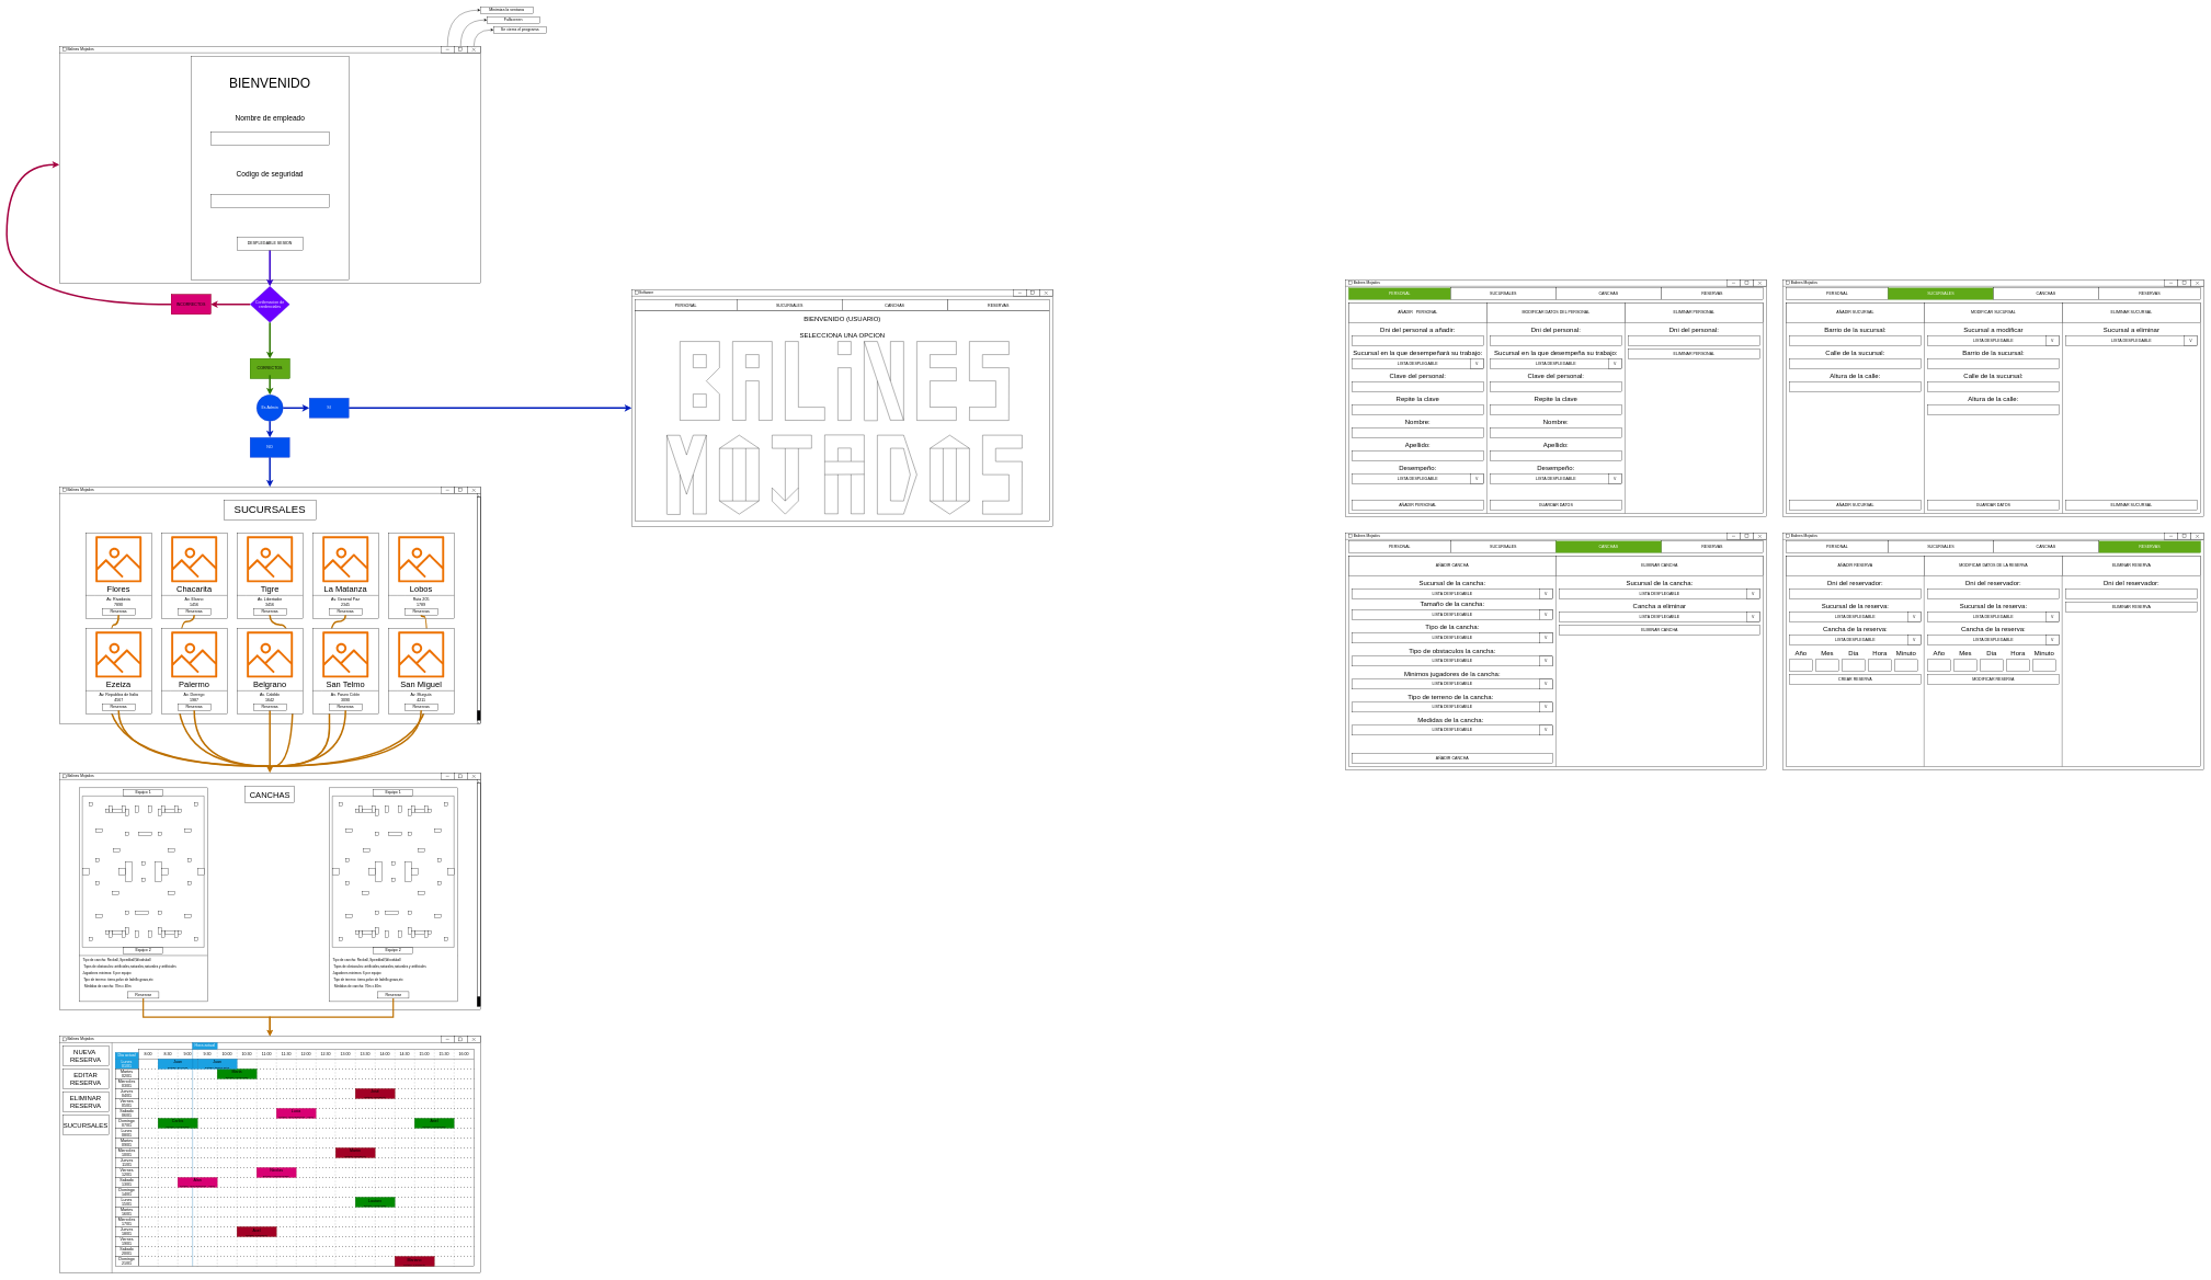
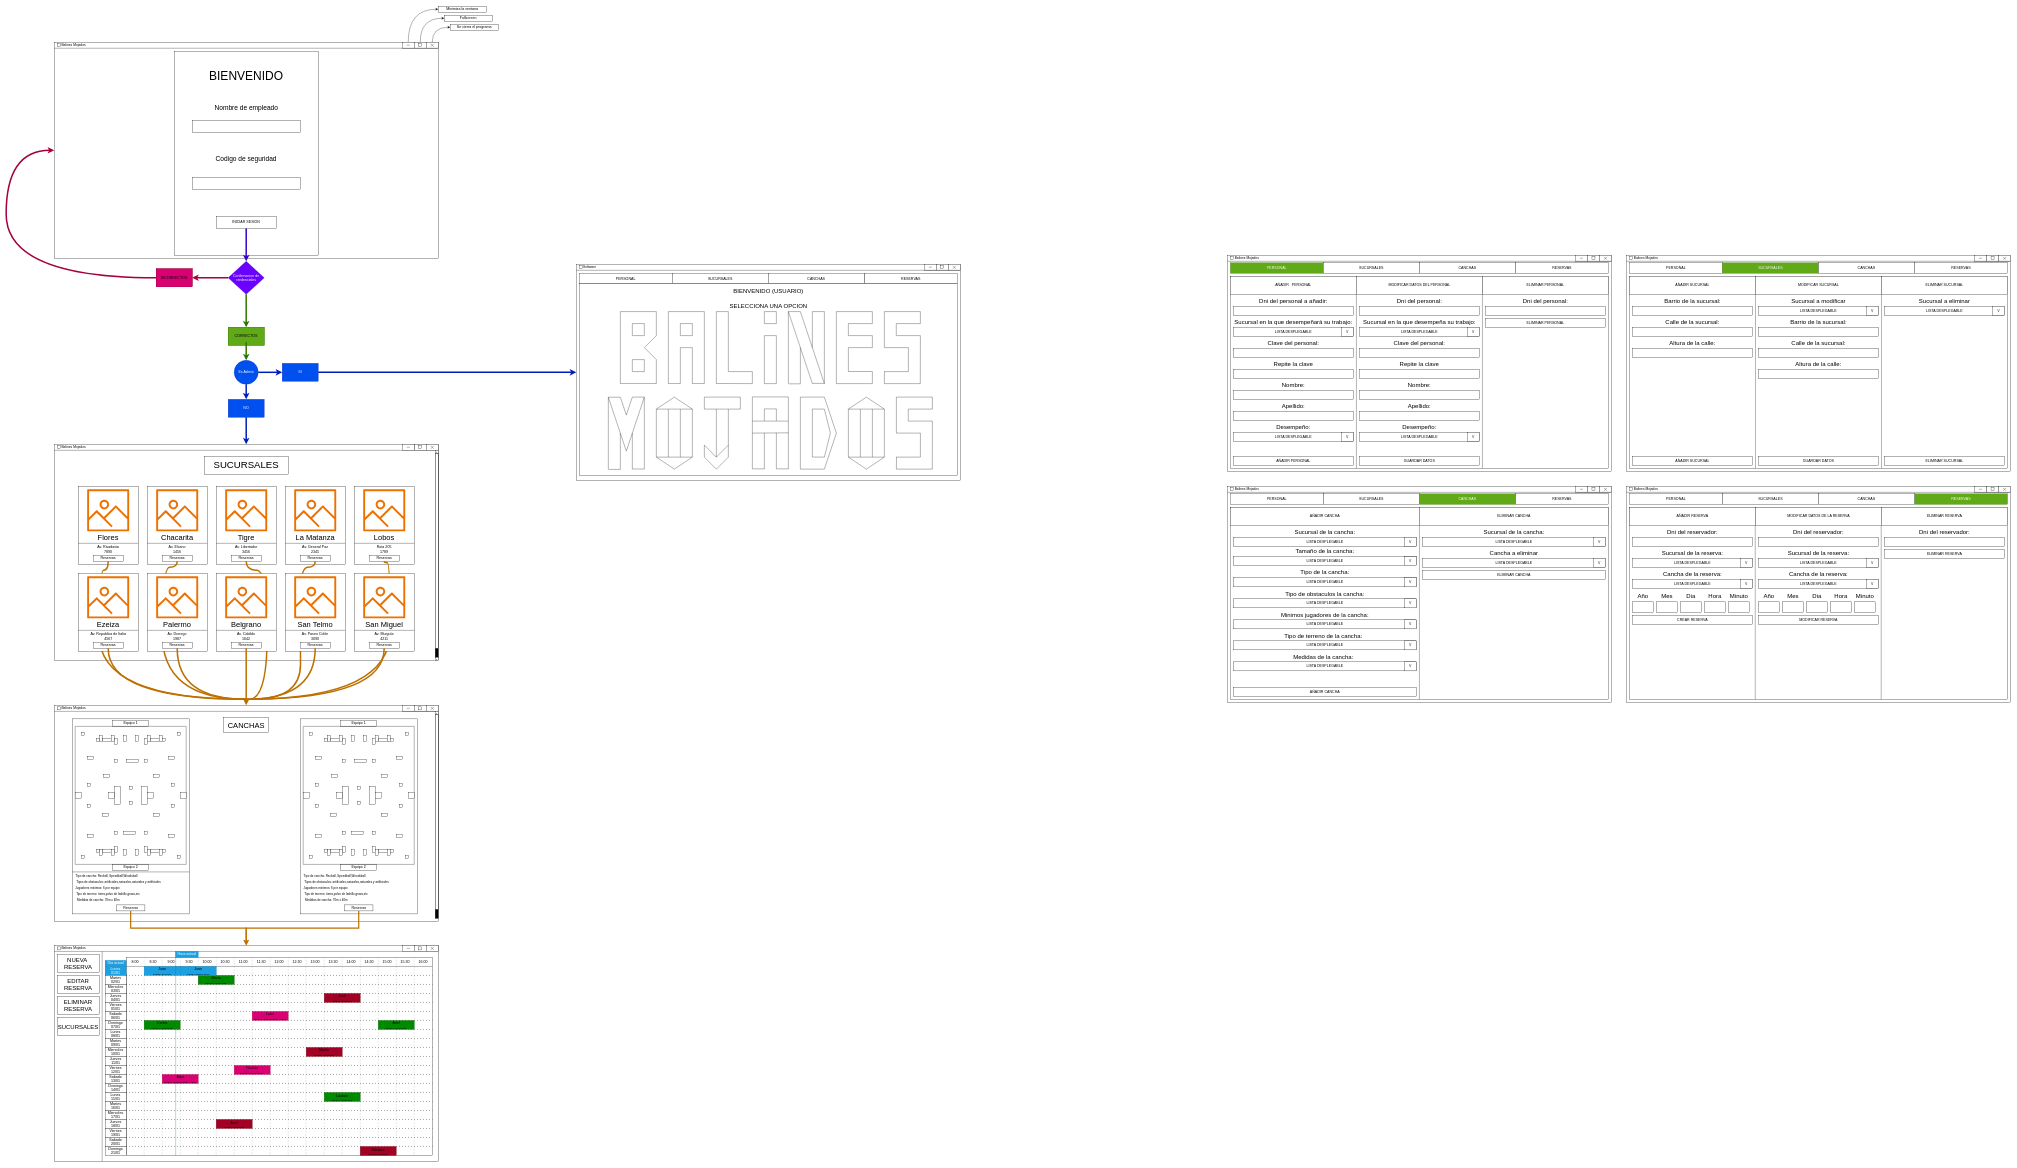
- <mxCell id="40" value="DESPLEGABLE SESION" style="rounded=0;whiteSpace=wrap;html=1;movable=0;resizable=0;rotatable=0;deletable=0;editable=0;locked=1;connectable=0;" parent="1" vertex="1"><mxGeometry x="720" y="720" width="200" height="40" as="geometry" /></mxCell>
+ <mxCell id="40" value="INICIAR SESION" style="rounded=0;whiteSpace=wrap;html=1;movable=0;resizable=0;rotatable=0;deletable=0;editable=0;locked=1;connectable=0;" parent="1" vertex="1"><mxGeometry x="720" y="720" width="200" height="40" as="geometry" /></mxCell>
